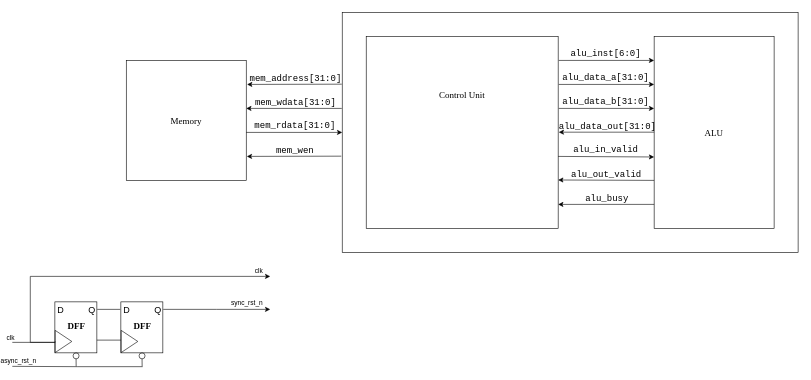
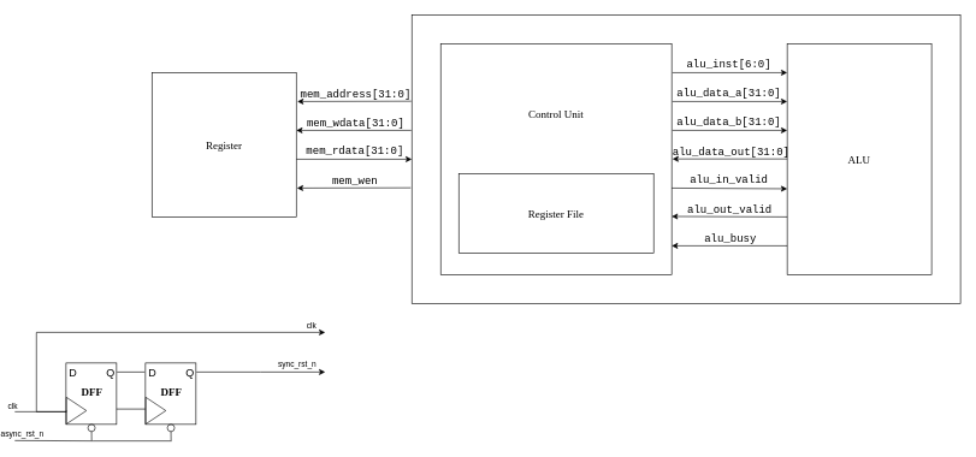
- <mxCell id="3" value="&lt;font face=&quot;Times New Roman&quot; style=&quot;font-size: 15px;&quot;&gt;Memory&lt;/font&gt;" style="rounded=0;whiteSpace=wrap;html=1;fillColor=none;" vertex="1" parent="1"><mxGeometry x="210" y="100" width="200" height="200" as="geometry" /></mxCell>
+ <mxCell id="3" value="&lt;font face=&quot;Times New Roman&quot; style=&quot;font-size: 15px;&quot;&gt;Register&lt;/font&gt;" style="rounded=0;whiteSpace=wrap;html=1;fillColor=none;" vertex="1" parent="1"><mxGeometry x="210" y="100" width="200" height="200" as="geometry" /></mxCell>
+ <mxCell id="5" value="&lt;font face=&quot;Times New Roman&quot; style=&quot;font-size: 15px;&quot;&gt;Register File&lt;/font&gt;" style="rounded=0;whiteSpace=wrap;html=1;fillColor=none;" vertex="1" parent="1"><mxGeometry x="635.04" y="240" width="270" height="110" as="geometry" /></mxCell>
